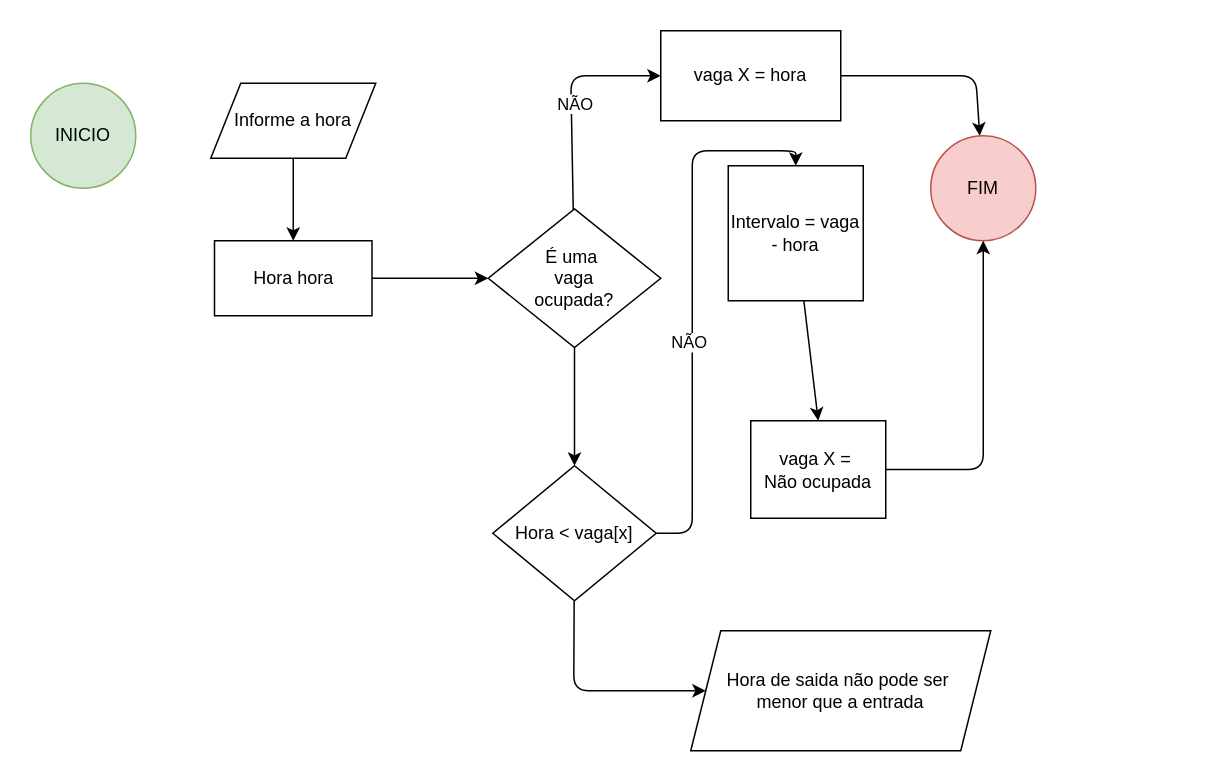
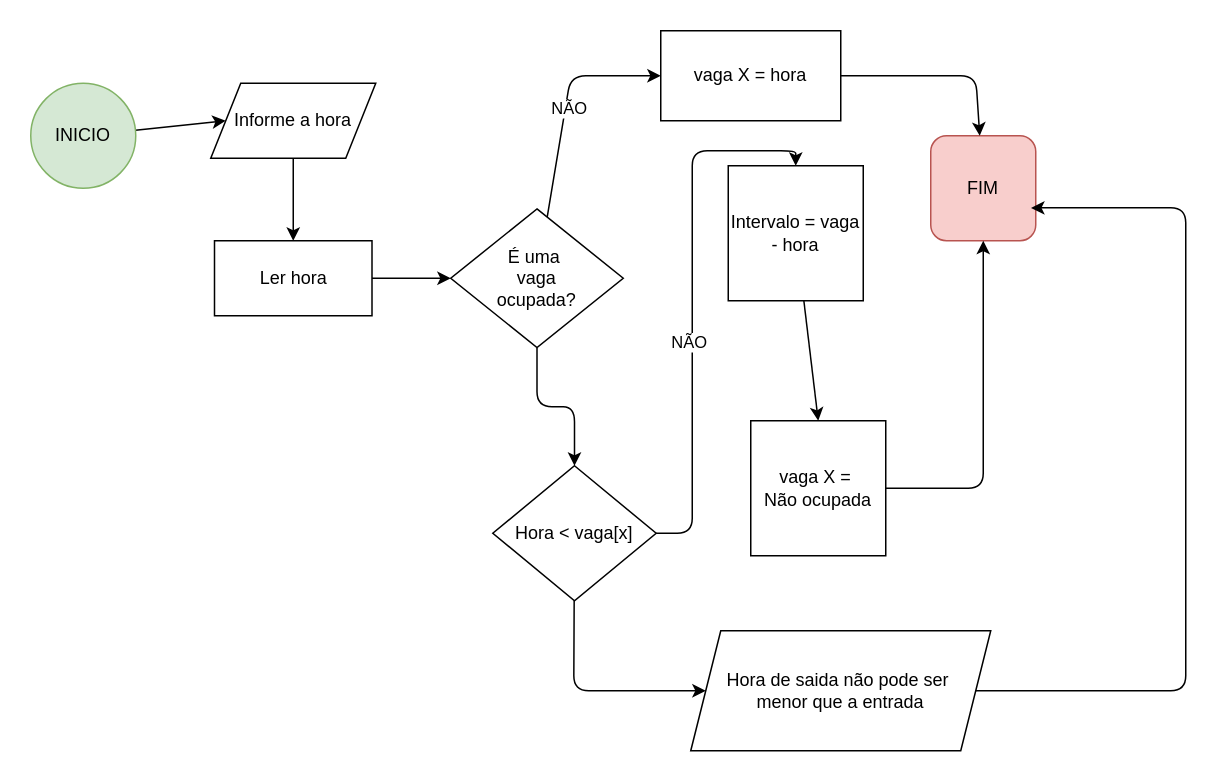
+ <mxCell id="2" style="edgeStyle=none;html=1;entryX=0;entryY=0.5;entryDx=0;entryDy=0;" edge="1" parent="1" source="3" target="6"><mxGeometry relative="1" as="geometry" /></mxCell>
- <mxCell id="4" value="FIM" style="ellipse;whiteSpace=wrap;html=1;fillColor=#f8cecc;strokeColor=#b85450;" vertex="1" parent="1"><mxGeometry x="620" y="90" width="70" height="70" as="geometry" /></mxCell>
+ <mxCell id="4" value="FIM" style="whiteSpace=wrap;html=1;fillColor=#f8cecc;strokeColor=#b85450;rounded=1;" vertex="1" parent="1"><mxGeometry x="620" y="90" width="70" height="70" as="geometry" /></mxCell>
- <mxCell id="8" value="Hora hora" style="rounded=0;whiteSpace=wrap;html=1;" vertex="1" parent="1"><mxGeometry x="142.5" y="160" width="105" height="50" as="geometry" /></mxCell>
+ <mxCell id="8" value="Ler hora" style="rounded=0;whiteSpace=wrap;html=1;" vertex="1" parent="1"><mxGeometry x="142.5" y="160" width="105" height="50" as="geometry" /></mxCell>
- <mxCell id="12" value="É uma&amp;nbsp;&lt;div&gt;vaga&lt;/div&gt;&lt;div&gt;&lt;span style=&quot;background-color: transparent;&quot;&gt;ocupada?&lt;/span&gt;&lt;/div&gt;" style="rhombus;whiteSpace=wrap;html=1;rounded=0;" vertex="1" parent="1"><mxGeometry x="325" y="138.75" width="115" height="92.5" as="geometry" /></mxCell>
+ <mxCell id="12" value="É uma&amp;nbsp;&lt;div&gt;vaga&lt;/div&gt;&lt;div&gt;&lt;span style=&quot;background-color: transparent;&quot;&gt;ocupada?&lt;/span&gt;&lt;/div&gt;" style="rhombus;whiteSpace=wrap;html=1;rounded=0;" vertex="1" parent="1"><mxGeometry x="300" y="138.75" width="115" height="92.5" as="geometry" /></mxCell>
- <mxCell id="18" value="vaga X =&amp;nbsp;&lt;div&gt;Não ocupada&lt;/div&gt;" style="whiteSpace=wrap;html=1;aspect=fixed;" vertex="1" parent="1"><mxGeometry x="500" y="280" width="90" height="65" as="geometry" /></mxCell>
+ <mxCell id="18" value="vaga X =&amp;nbsp;&lt;div&gt;Não ocupada&lt;/div&gt;" style="whiteSpace=wrap;html=1;aspect=fixed;" vertex="1" parent="1"><mxGeometry x="500" y="280" width="90" height="90" as="geometry" /></mxCell>
+ <mxCell id="24" style="edgeStyle=none;html=1;entryX=0.955;entryY=0.687;entryDx=0;entryDy=0;entryPerimeter=0;" edge="1" parent="1" source="23" target="4"><mxGeometry relative="1" as="geometry"><Array as="points"><mxPoint x="790" y="460" /><mxPoint x="790" y="138" /></Array></mxGeometry></mxCell>
